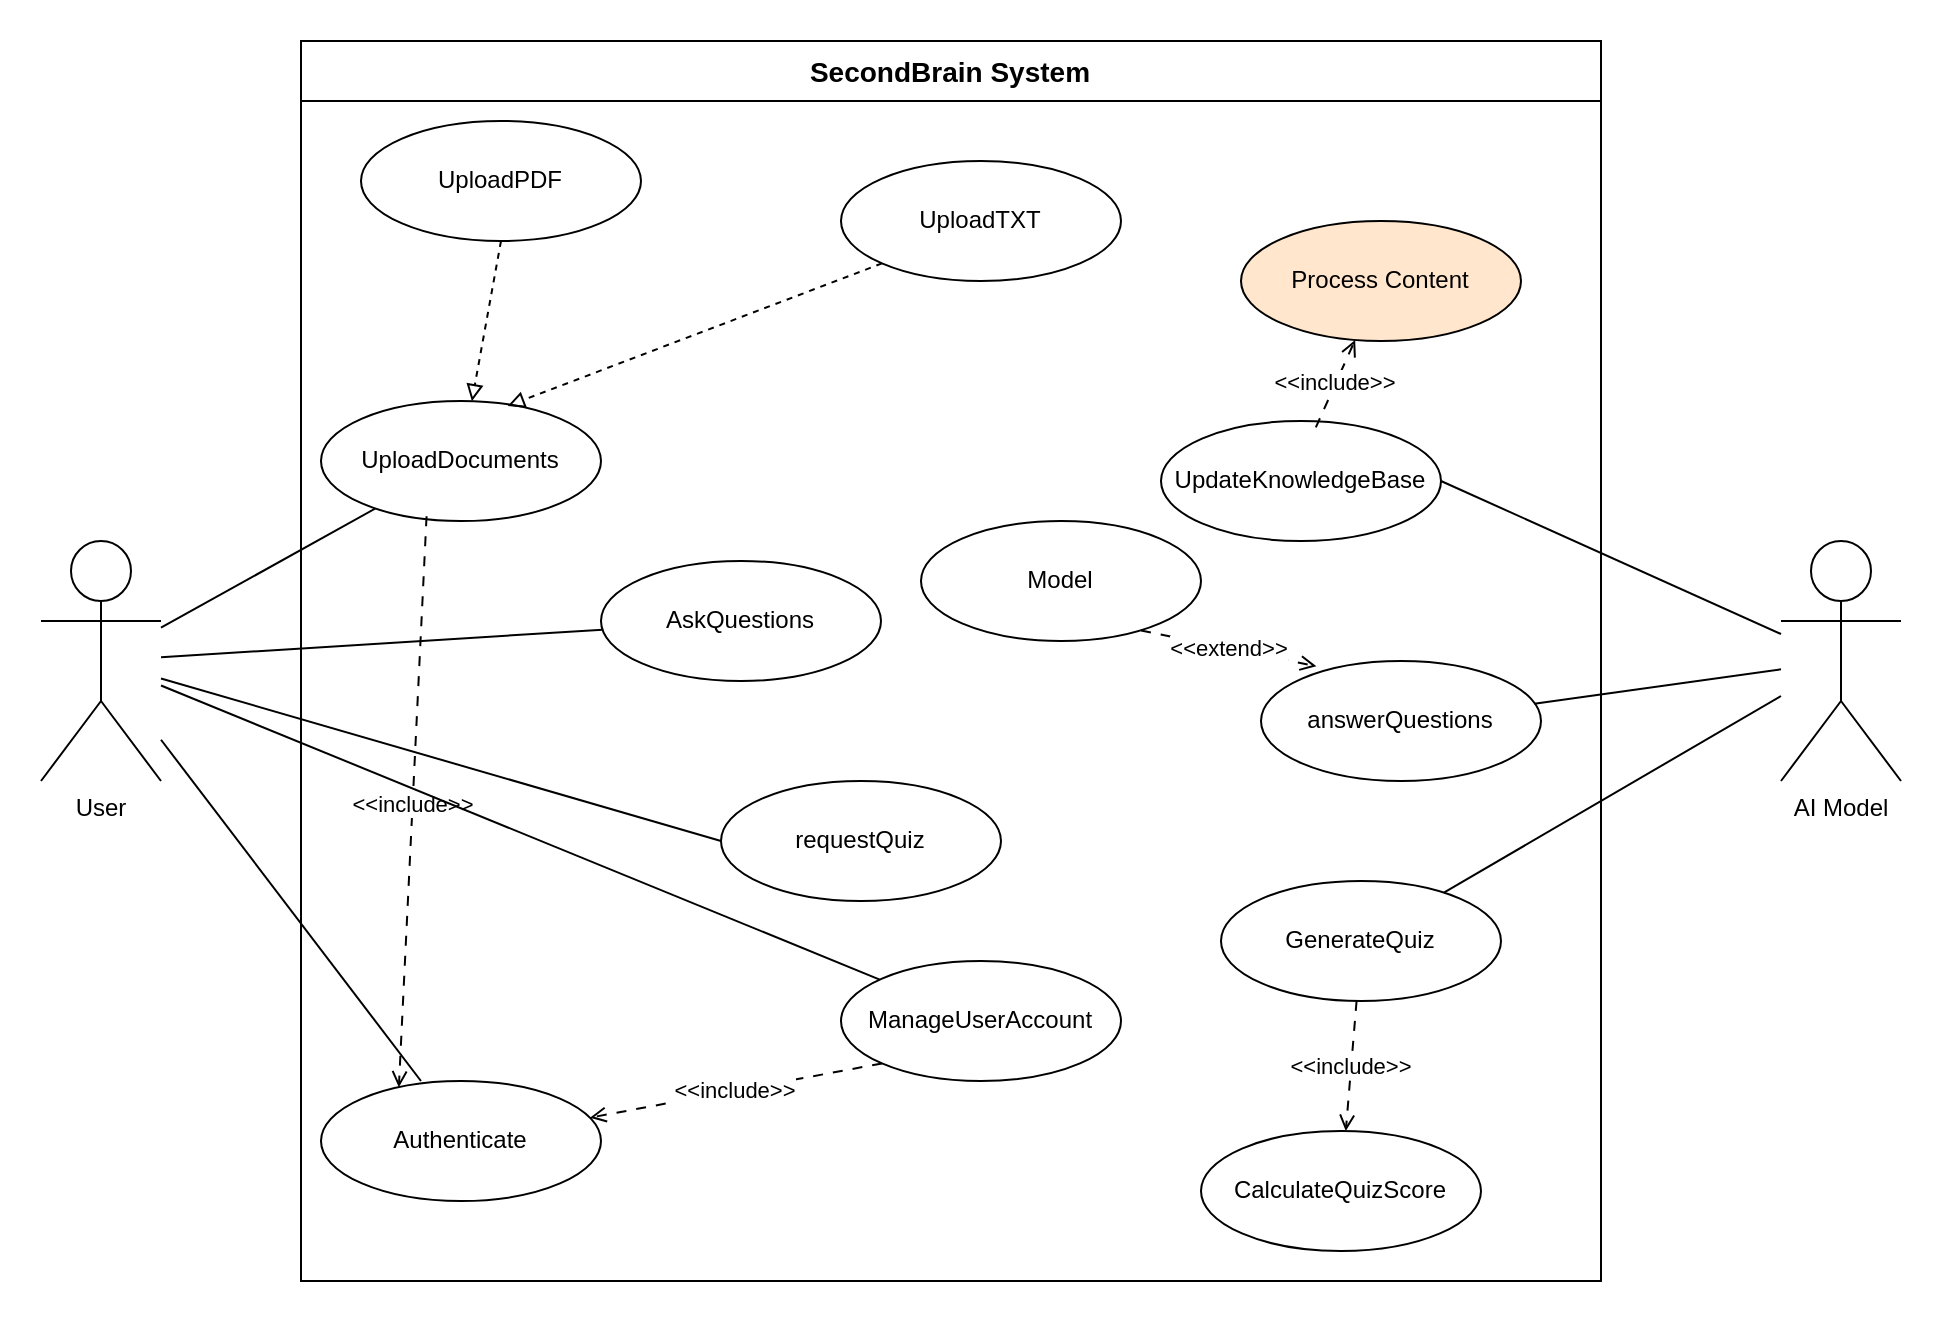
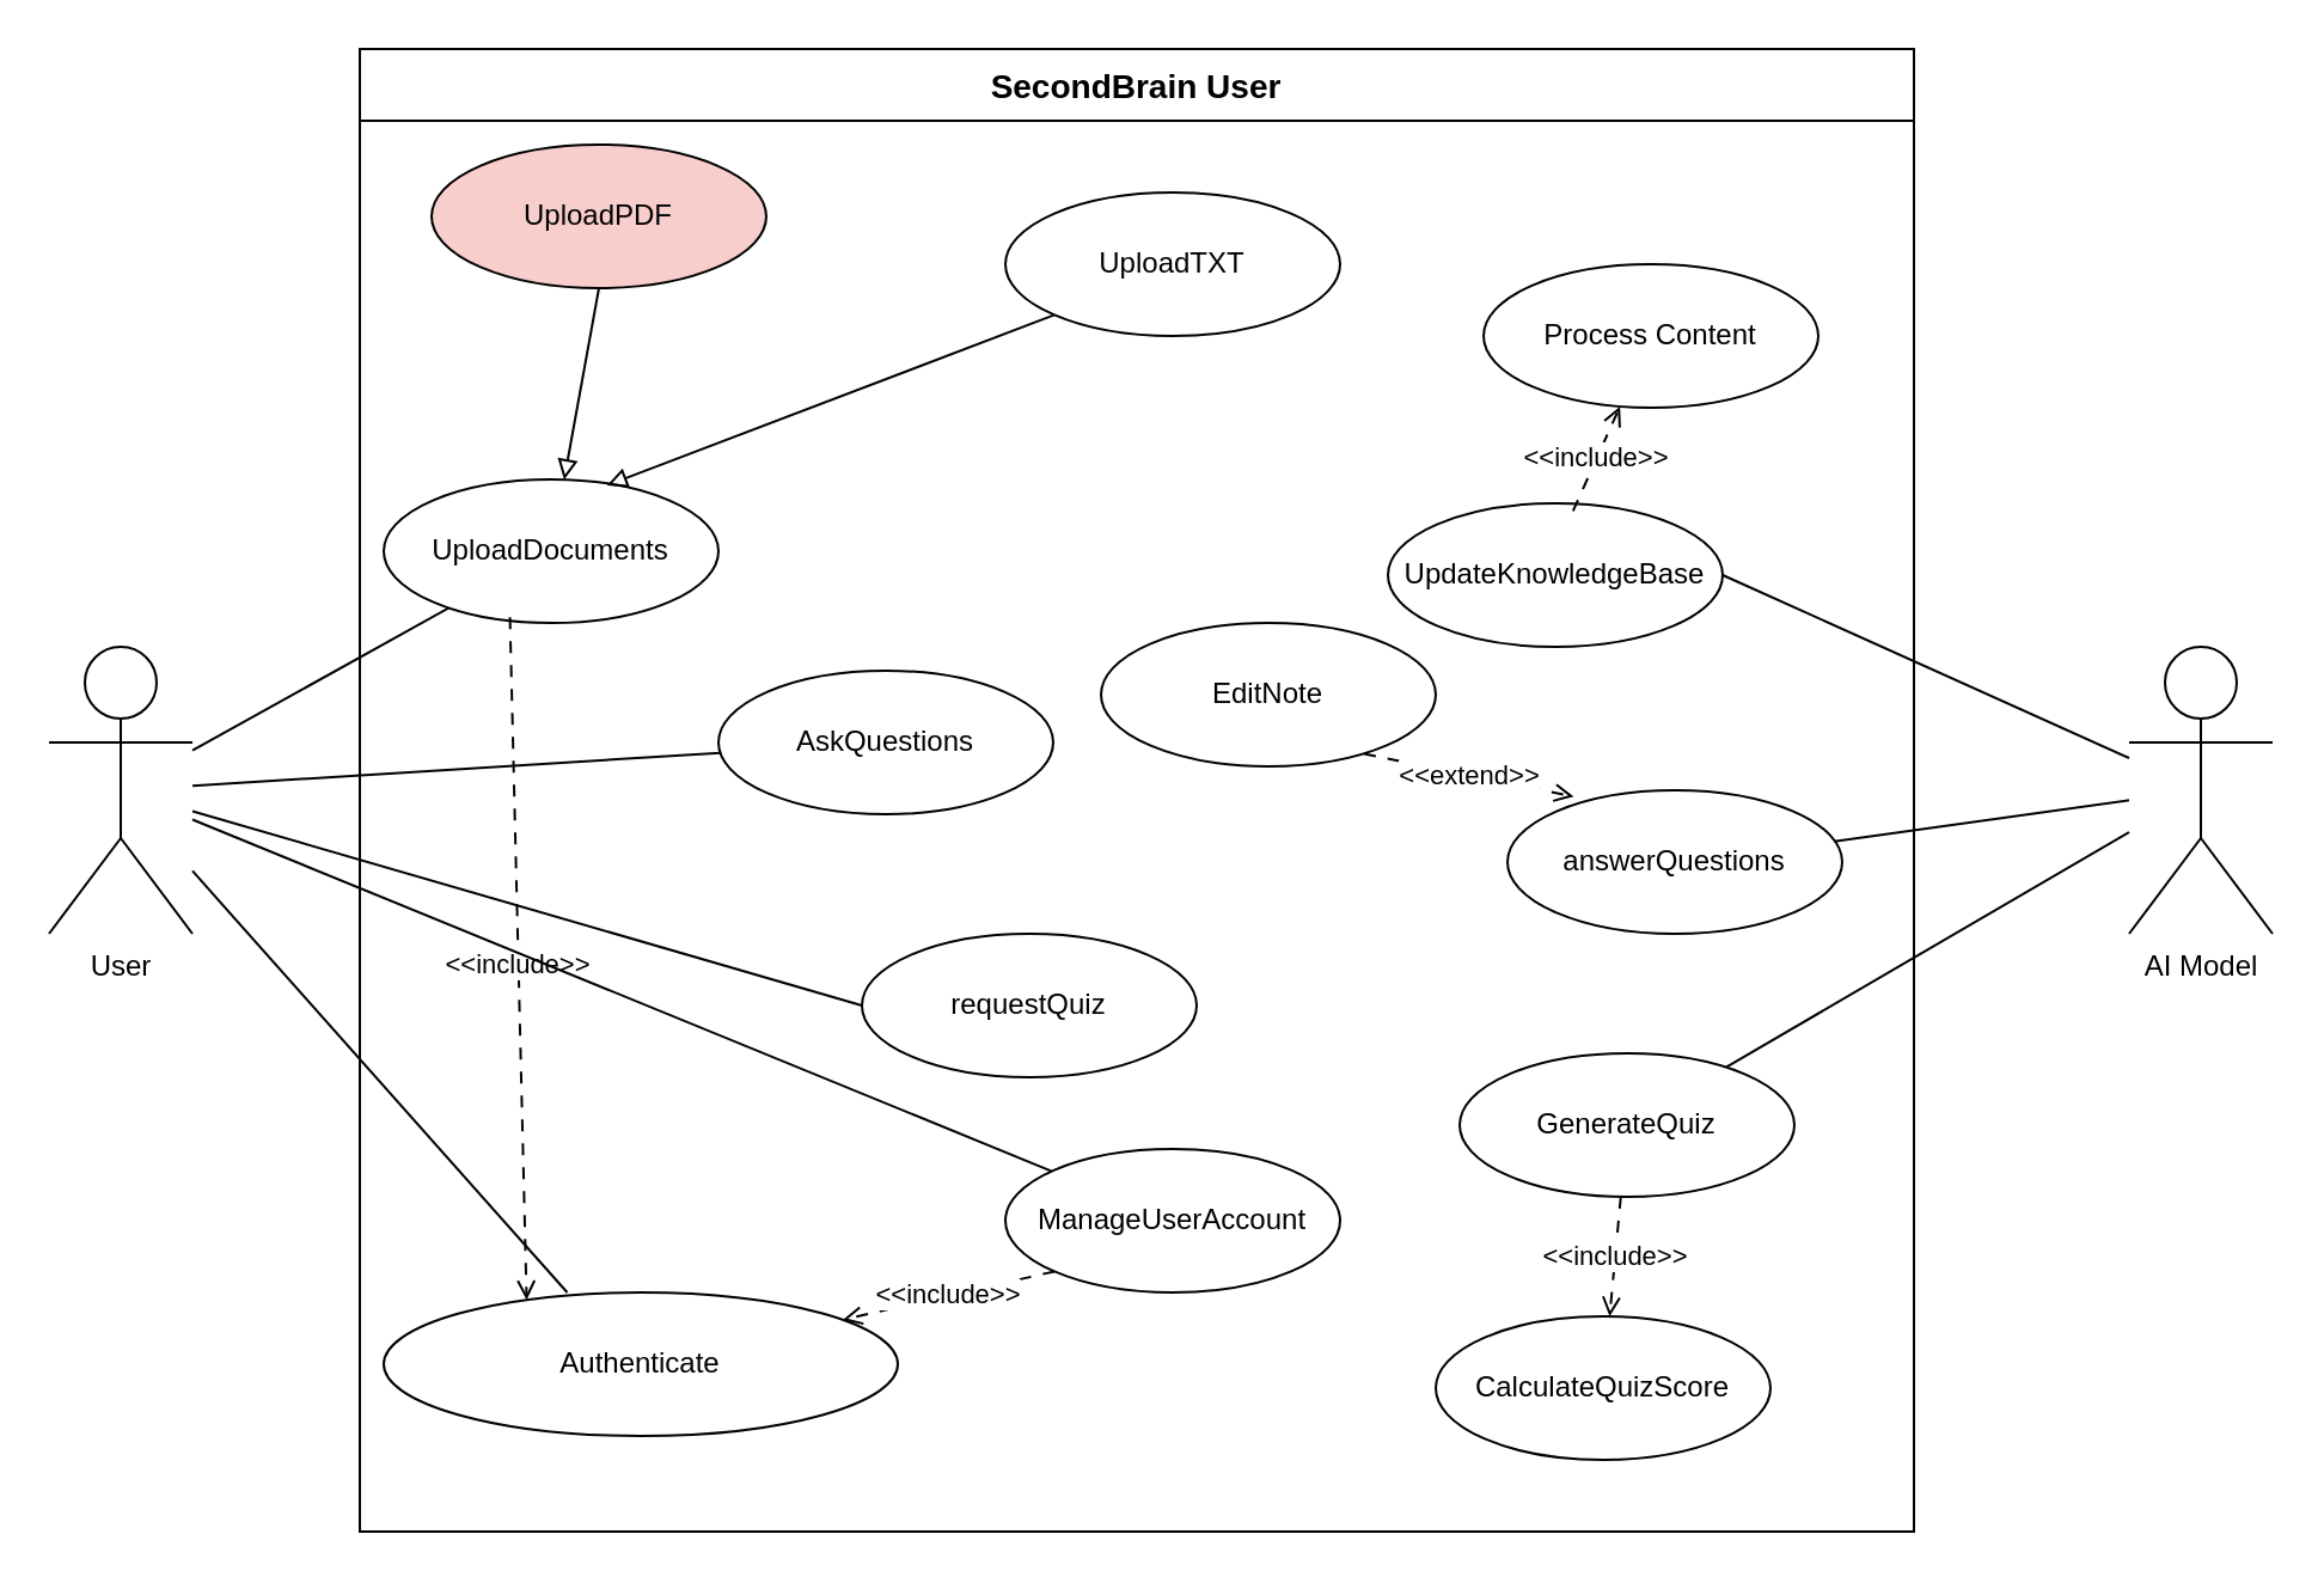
- <mxCell id="2" value="SecondBrain System" style="swimlane;startSize=30;fontStyle=1;fontSize=14;" parent="1" vertex="1"><mxGeometry x="150" y="20" width="650" height="620" as="geometry" /></mxCell>
+ <mxCell id="2" value="SecondBrain User" style="swimlane;startSize=30;fontStyle=1;fontSize=14;" parent="1" vertex="1"><mxGeometry x="150" y="20" width="650" height="620" as="geometry" /></mxCell>
- <mxCell id="12" value="UploadPDF" style="ellipse;whiteSpace=wrap;html=1;" vertex="1" parent="2"><mxGeometry x="30" y="40" width="140" height="60" as="geometry" /></mxCell>
+ <mxCell id="12" value="UploadPDF" style="ellipse;whiteSpace=wrap;html=1;fillColor=#f8cecc;" vertex="1" parent="2"><mxGeometry x="30" y="40" width="140" height="60" as="geometry" /></mxCell>
- <mxCell id="4" value="Process Content" style="ellipse;whiteSpace=wrap;html=1;fillColor=#ffe6cc;" parent="2" vertex="1"><mxGeometry x="470" y="90" width="140" height="60" as="geometry" /></mxCell>
+ <mxCell id="4" value="Process Content" style="ellipse;whiteSpace=wrap;html=1;" parent="2" vertex="1"><mxGeometry x="470" y="90" width="140" height="60" as="geometry" /></mxCell>
- <mxCell id="14" style="endArrow=block;endFill=0;exitX=0.5;exitY=1;exitDx=0;exitDy=0;dashed=1;" edge="1" parent="2" source="12" target="3"><mxGeometry relative="1" as="geometry"><mxPoint x="60" y="307" as="sourcePoint" /><mxPoint x="253" y="280" as="targetPoint" /></mxGeometry></mxCell>
+ <mxCell id="14" style="endArrow=block;endFill=0;exitX=0.5;exitY=1;exitDx=0;exitDy=0;" edge="1" parent="2" source="12" target="3"><mxGeometry relative="1" as="geometry"><mxPoint x="60" y="307" as="sourcePoint" /><mxPoint x="253" y="280" as="targetPoint" /></mxGeometry></mxCell>
- <mxCell id="15" style="endArrow=block;endFill=0;exitX=0;exitY=1;exitDx=0;exitDy=0;entryX=0.667;entryY=0.041;entryDx=0;entryDy=0;entryPerimeter=0;dashed=1;" edge="1" parent="2" source="13" target="3"><mxGeometry relative="1" as="geometry"><mxPoint x="110" y="110" as="sourcePoint" /><mxPoint x="135" y="161" as="targetPoint" /></mxGeometry></mxCell>
+ <mxCell id="15" style="endArrow=block;endFill=0;exitX=0;exitY=1;exitDx=0;exitDy=0;entryX=0.667;entryY=0.041;entryDx=0;entryDy=0;entryPerimeter=0;" edge="1" parent="2" source="13" target="3"><mxGeometry relative="1" as="geometry"><mxPoint x="110" y="110" as="sourcePoint" /><mxPoint x="135" y="161" as="targetPoint" /></mxGeometry></mxCell>
- <mxCell id="20" value="Model" style="ellipse;whiteSpace=wrap;html=1;" vertex="1" parent="2"><mxGeometry x="310" y="240" width="140" height="60" as="geometry" /></mxCell>
+ <mxCell id="20" value="EditNote" style="ellipse;whiteSpace=wrap;html=1;" vertex="1" parent="2"><mxGeometry x="310" y="240" width="140" height="60" as="geometry" /></mxCell>
- <mxCell id="16" value="Authenticate" style="ellipse;whiteSpace=wrap;html=1;" vertex="1" parent="2"><mxGeometry x="10" y="520" width="140" height="60" as="geometry" /></mxCell>
+ <mxCell id="16" value="Authenticate" style="ellipse;whiteSpace=wrap;html=1;" vertex="1" parent="2"><mxGeometry x="10" y="520" width="215" height="60" as="geometry" /></mxCell>
- <mxCell id="9" value="CalculateQuizScore" style="ellipse;whiteSpace=wrap;html=1;" parent="2" vertex="1"><mxGeometry x="450" y="545" width="140" height="60" as="geometry" /></mxCell>
+ <mxCell id="9" value="CalculateQuizScore" style="ellipse;whiteSpace=wrap;html=1;" parent="2" vertex="1"><mxGeometry x="450" y="530" width="140" height="60" as="geometry" /></mxCell>
